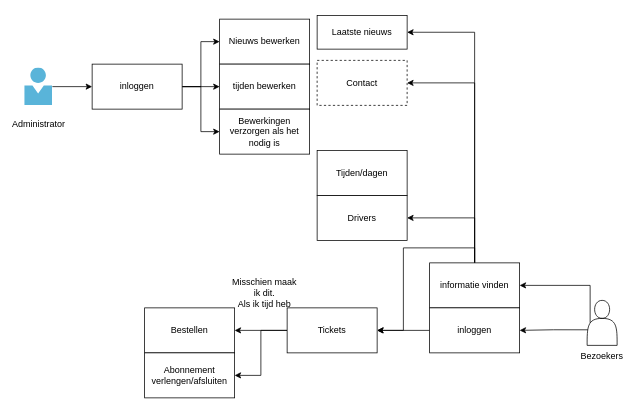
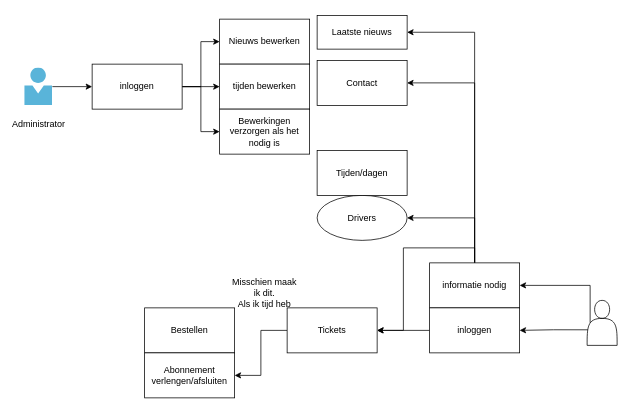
- <mxCell id="24" value="Contact" style="rounded=0;whiteSpace=wrap;html=1;dashed=1;" vertex="1" parent="1"><mxGeometry x="422" y="80" width="120" height="60" as="geometry" /></mxCell>
+ <mxCell id="24" value="Contact" style="rounded=0;whiteSpace=wrap;html=1;" vertex="1" parent="1"><mxGeometry x="422" y="80" width="120" height="60" as="geometry" /></mxCell>
- <mxCell id="22" value="Drivers" style="rounded=0;whiteSpace=wrap;html=1;" vertex="1" parent="1"><mxGeometry x="422" y="260" width="120" height="60" as="geometry" /></mxCell>
+ <mxCell id="22" value="Drivers" style="ellipse;whiteSpace=wrap;html=1;" vertex="1" parent="1"><mxGeometry x="422" y="260" width="120" height="60" as="geometry" /></mxCell>
- <mxCell id="18" value="informatie vinden" style="rounded=0;whiteSpace=wrap;html=1;" vertex="1" parent="1"><mxGeometry x="572" y="350" width="120" height="60" as="geometry" /></mxCell>
+ <mxCell id="18" value="informatie nodig" style="rounded=0;whiteSpace=wrap;html=1;" vertex="1" parent="1"><mxGeometry x="572" y="350" width="120" height="60" as="geometry" /></mxCell>
- <mxCell id="26" style="edgeStyle=orthogonalEdgeStyle;rounded=0;orthogonalLoop=1;jettySize=auto;html=1;exitX=0;exitY=0.5;exitDx=0;exitDy=0;entryX=1;entryY=0.5;entryDx=0;entryDy=0;" edge="1" parent="1" source="28" target="29"><mxGeometry relative="1" as="geometry" /></mxCell>
- <mxCell id="32" value="Bezoekers" style="text;html=1;strokeColor=none;fillColor=none;align=center;verticalAlign=middle;whiteSpace=wrap;rounded=0;" vertex="1" parent="1"><mxGeometry x="772" y="460" width="60" height="30" as="geometry" /></mxCell>
